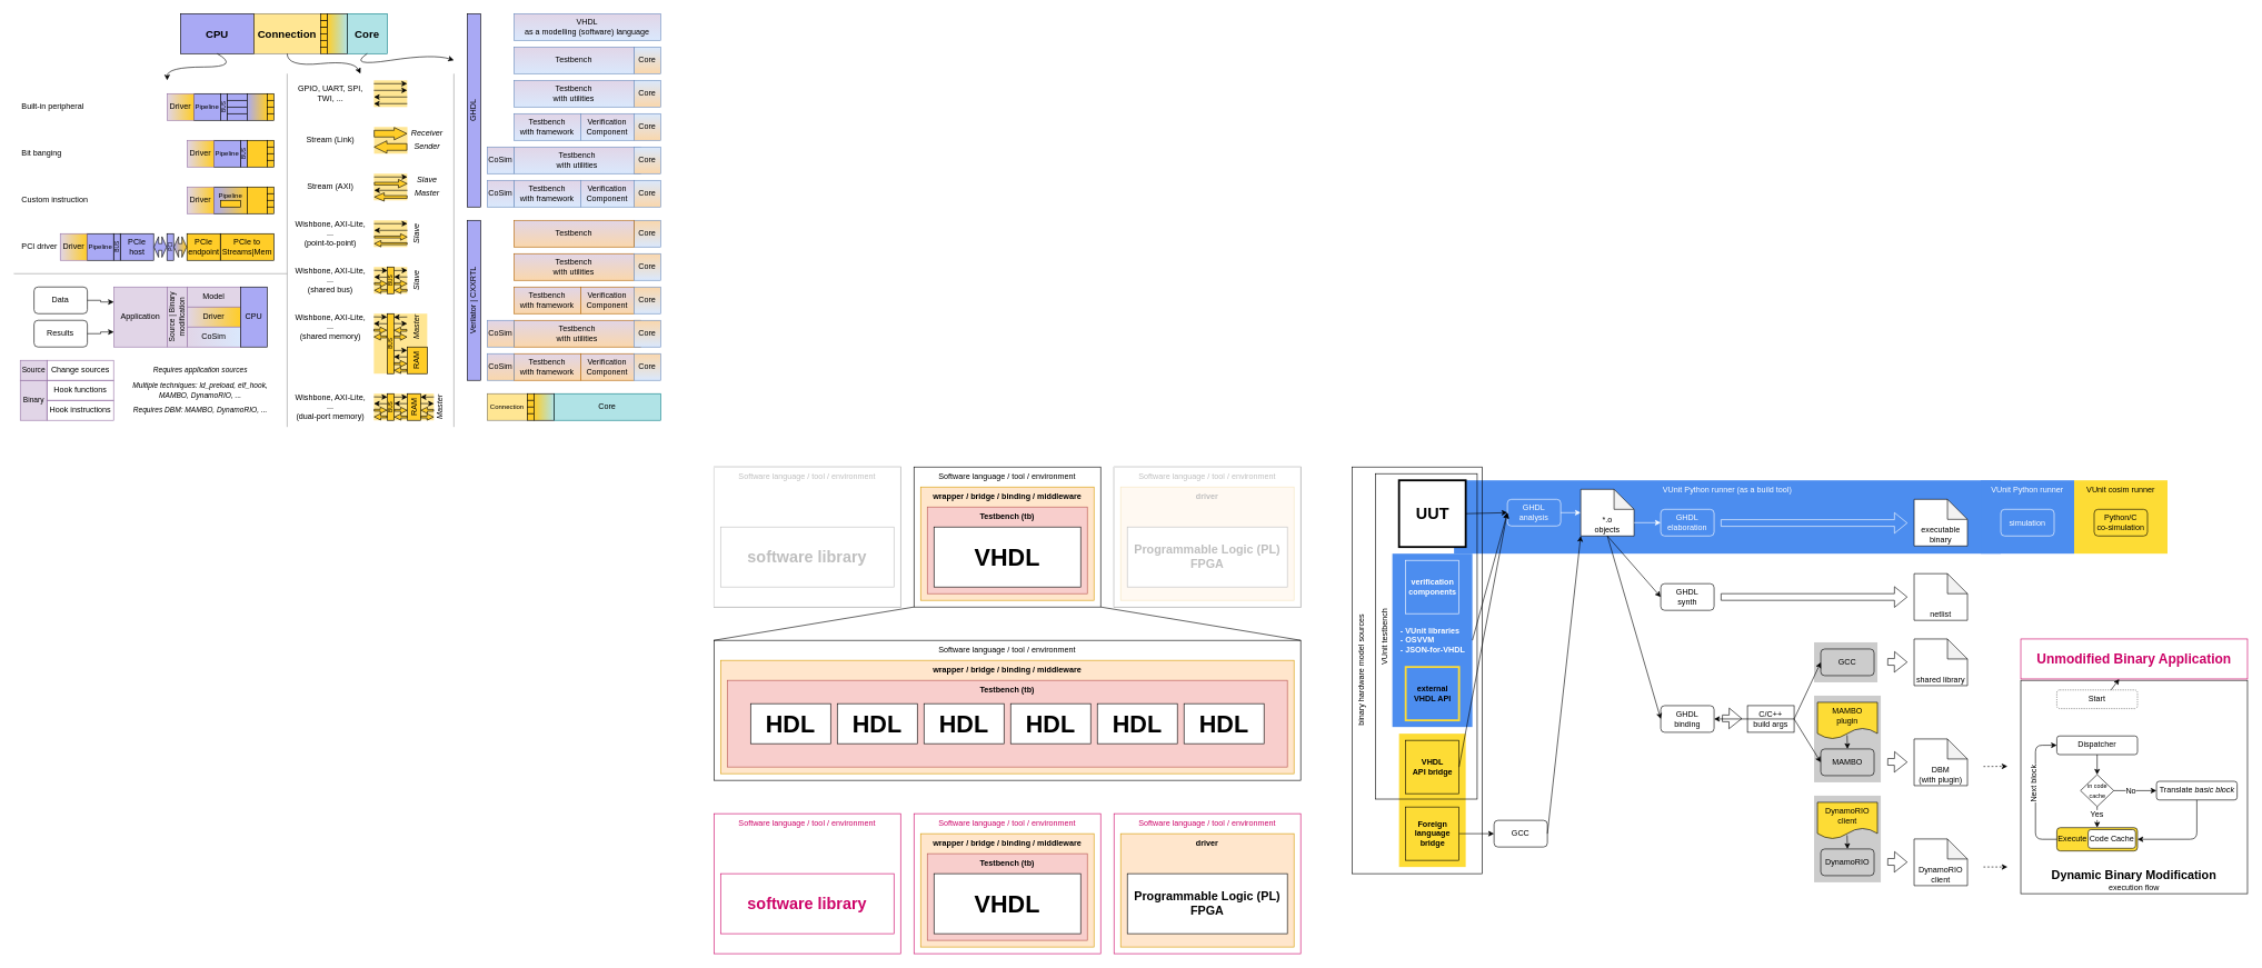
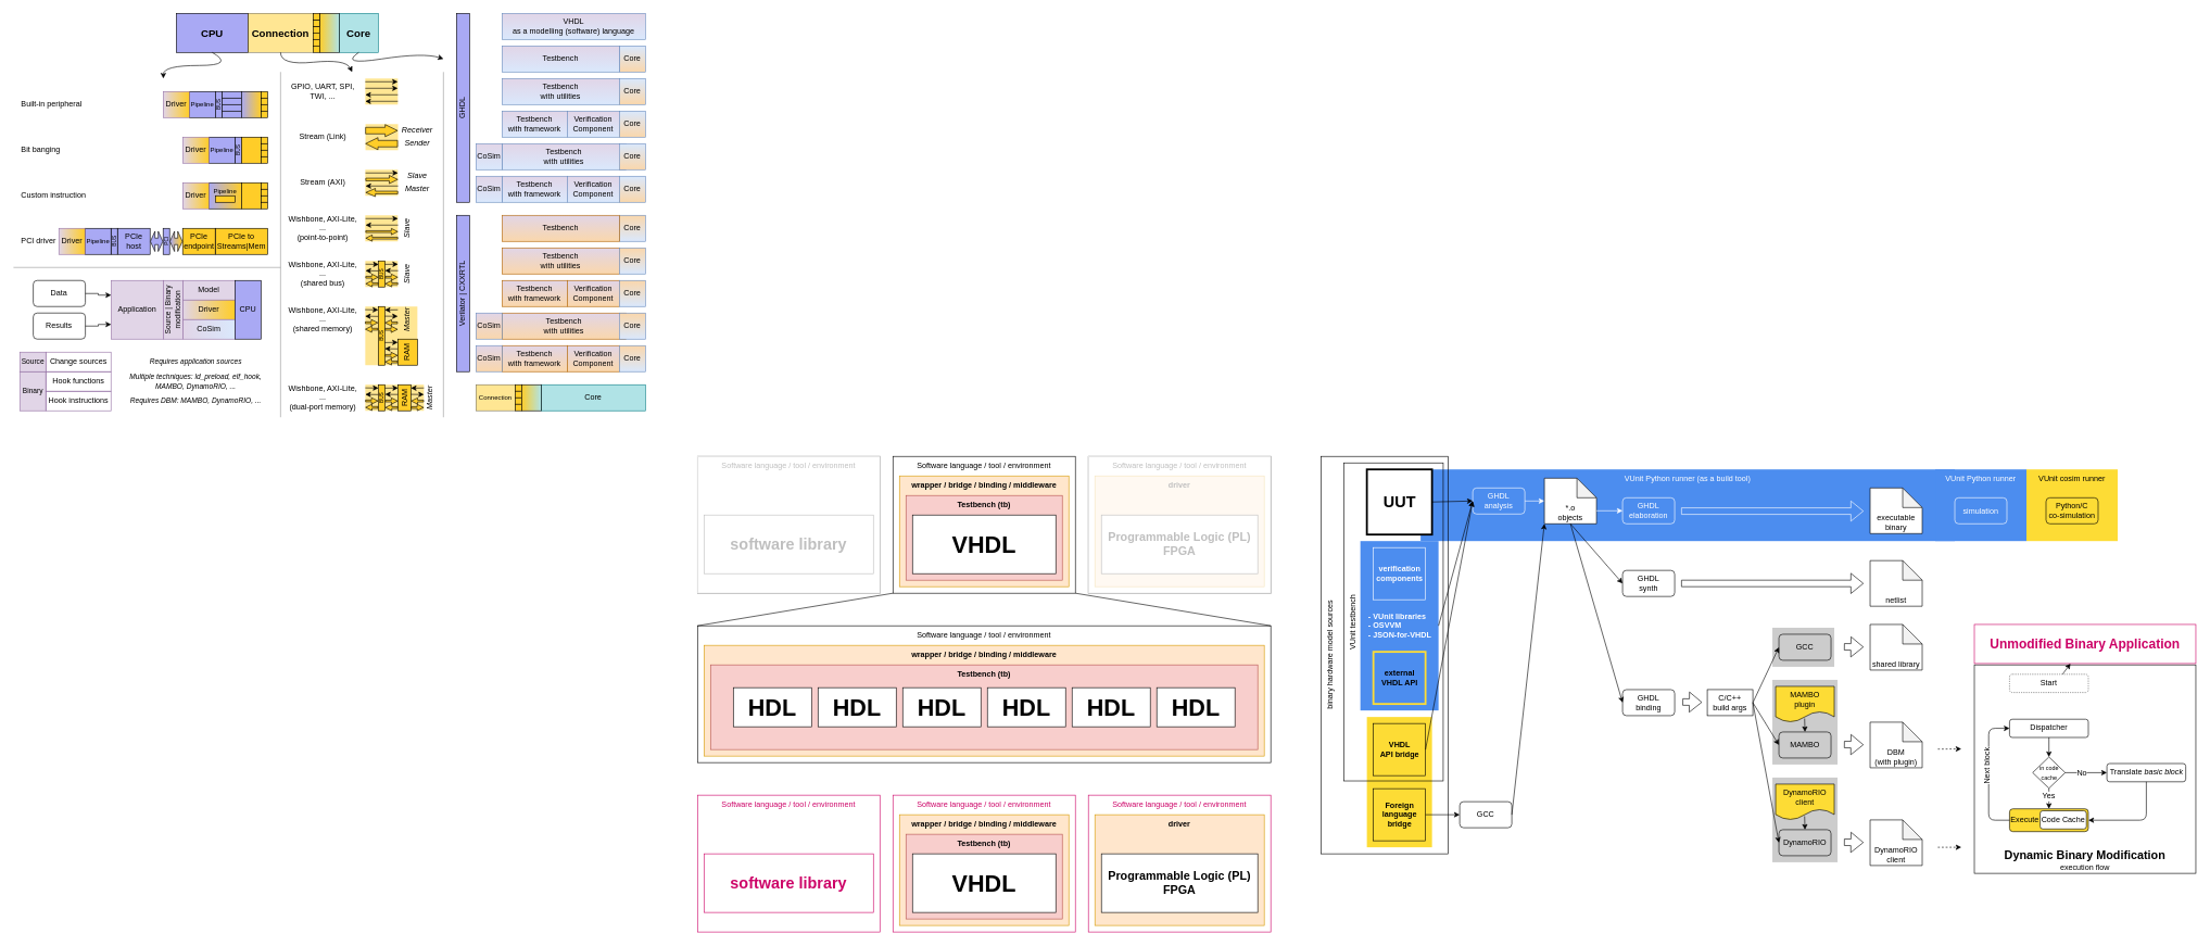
- <mxCell id="257" value="" style="endArrow=classic;html=1;exitX=1;exitY=0.5;exitDx=0;exitDy=0;" edge="1" parent="1" source="241" target="235"><mxGeometry width="50" height="50" relative="1" as="geometry"><mxPoint x="2560" y="1202.98" as="sourcePoint" /><mxPoint x="2550" y="1277.98" as="targetPoint" /></mxGeometry></mxCell>
+ <mxCell id="257" value="" style="endArrow=classic;html=1;exitX=1;exitY=0.5;exitDx=0;exitDy=0;entryX=0;entryY=0.5;entryDx=0;entryDy=0;" edge="1" parent="1" source="241" target="253"><mxGeometry width="50" height="50" relative="1" as="geometry"><mxPoint x="2560" y="1202.98" as="sourcePoint" /><mxPoint x="2550" y="1277.98" as="targetPoint" /></mxGeometry></mxCell>
